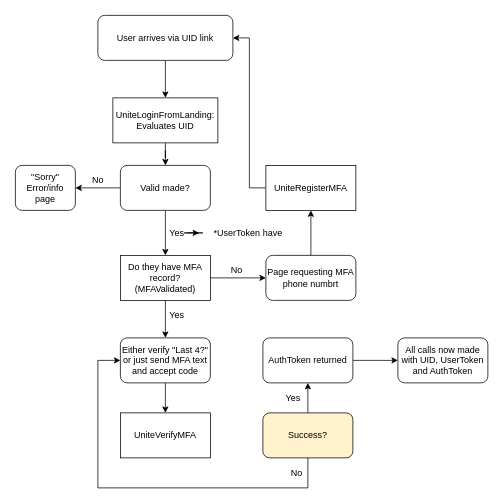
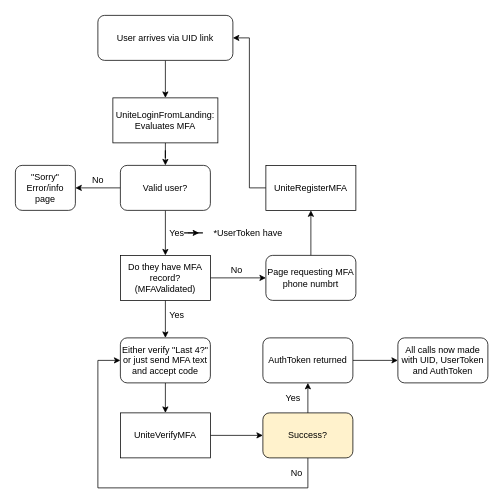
- <mxCell id="5" value="UniteLoginFromLanding:&lt;br&gt;Evaluates UID" style="rounded=0;whiteSpace=wrap;html=1;" vertex="1" parent="1"><mxGeometry x="150" y="130" width="140" height="60" as="geometry" /></mxCell>
+ <mxCell id="5" value="UniteLoginFromLanding:&lt;br&gt;Evaluates MFA" style="rounded=0;whiteSpace=wrap;html=1;" vertex="1" parent="1"><mxGeometry x="150" y="130" width="140" height="60" as="geometry" /></mxCell>
- <mxCell id="13" value="Valid made?" style="rounded=1;whiteSpace=wrap;html=1;" vertex="1" parent="1"><mxGeometry x="160" y="220" width="120" height="60" as="geometry" /></mxCell>
+ <mxCell id="13" value="Valid user?" style="rounded=1;whiteSpace=wrap;html=1;" vertex="1" parent="1"><mxGeometry x="160" y="220" width="120" height="60" as="geometry" /></mxCell>
+ <mxCell id="24" style="edgeStyle=orthogonalEdgeStyle;rounded=0;orthogonalLoop=1;jettySize=auto;html=1;" edge="1" parent="1" source="25" target="28"><mxGeometry relative="1" as="geometry" /></mxCell>
